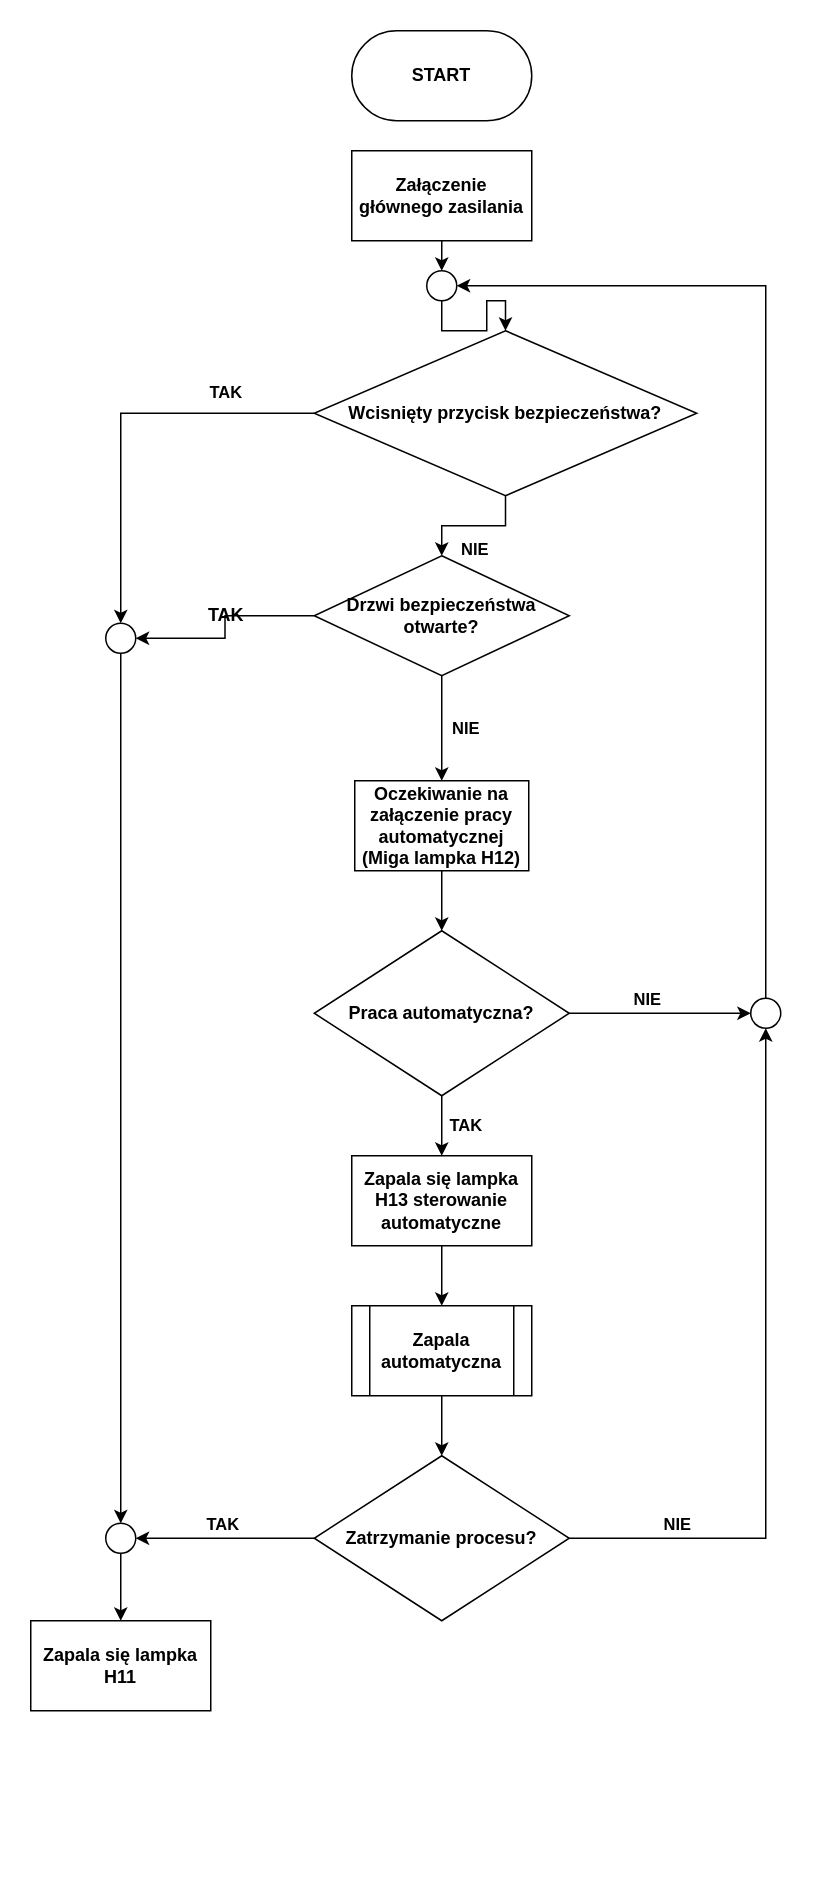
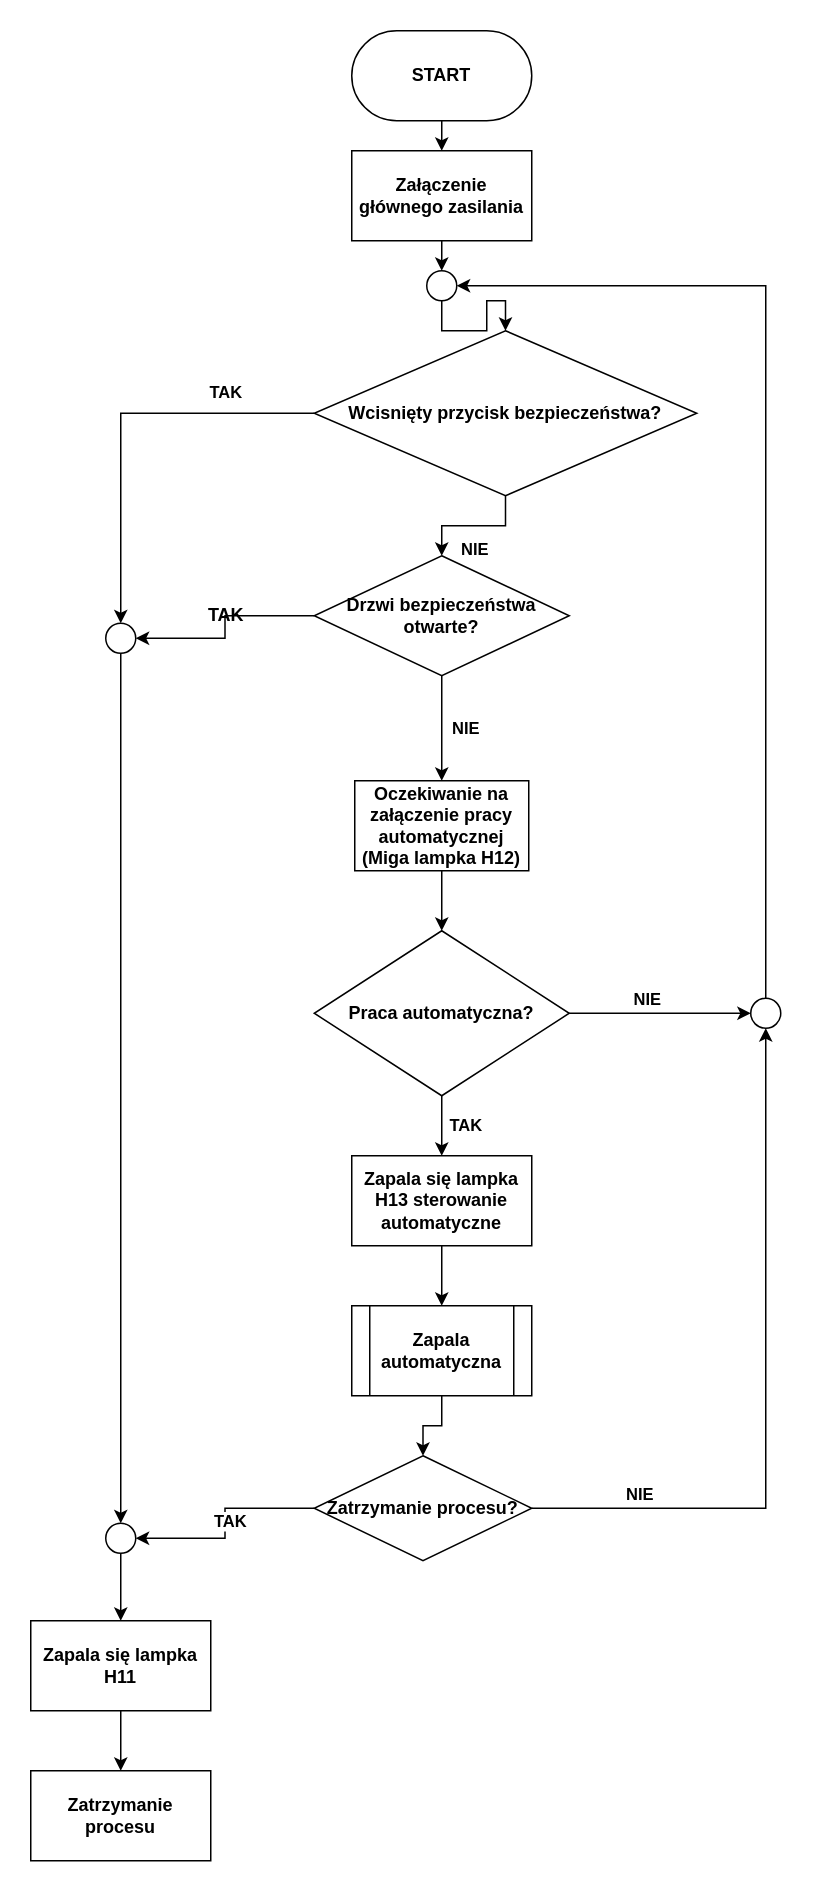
+ <mxCell id="2" style="edgeStyle=orthogonalEdgeStyle;rounded=0;orthogonalLoop=1;jettySize=auto;html=1;exitX=0.5;exitY=1;exitDx=0;exitDy=0;entryX=0.5;entryY=0;entryDx=0;entryDy=0;" edge="1" parent="1" source="3" target="5"><mxGeometry relative="1" as="geometry" /></mxCell>
- <mxCell id="33" value="&lt;b&gt;Zatrzymanie procesu?&lt;/b&gt;" style="rhombus;whiteSpace=wrap;html=1;" vertex="1" parent="1"><mxGeometry x="209" y="970" width="170" height="110" as="geometry" /></mxCell>
+ <mxCell id="33" value="&lt;b&gt;Zatrzymanie procesu?&lt;/b&gt;" style="rhombus;whiteSpace=wrap;html=1;" vertex="1" parent="1"><mxGeometry x="209" y="970" width="145" height="70" as="geometry" /></mxCell>
+ <mxCell id="25" style="edgeStyle=orthogonalEdgeStyle;rounded=0;orthogonalLoop=1;jettySize=auto;html=1;entryX=0.5;entryY=0;entryDx=0;entryDy=0;" edge="1" parent="1" source="26" target="34"><mxGeometry relative="1" as="geometry" /></mxCell>
+ <mxCell id="34" value="&lt;b&gt;Zatrzymanie procesu&lt;br&gt;&lt;/b&gt;" style="whiteSpace=wrap;html=1;" vertex="1" parent="1"><mxGeometry x="20" y="1180" width="120" height="60" as="geometry" /></mxCell>
